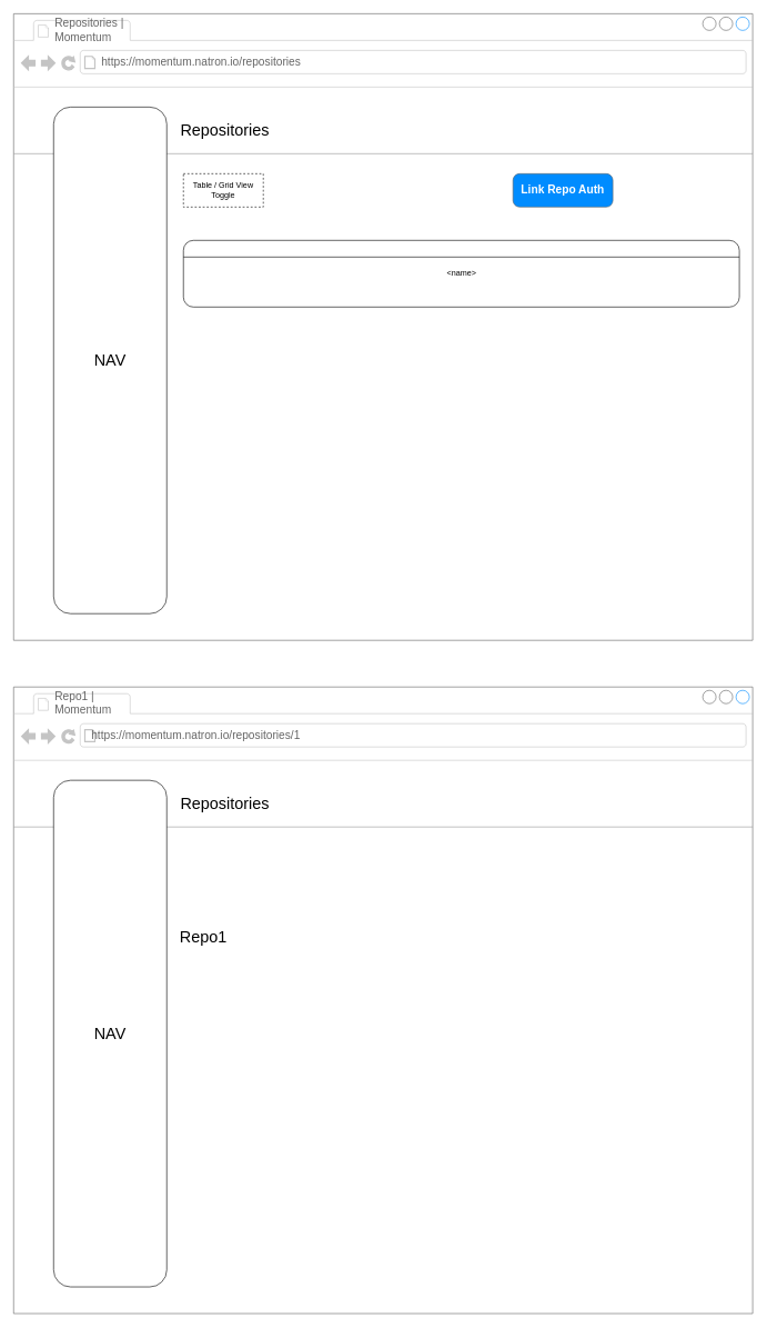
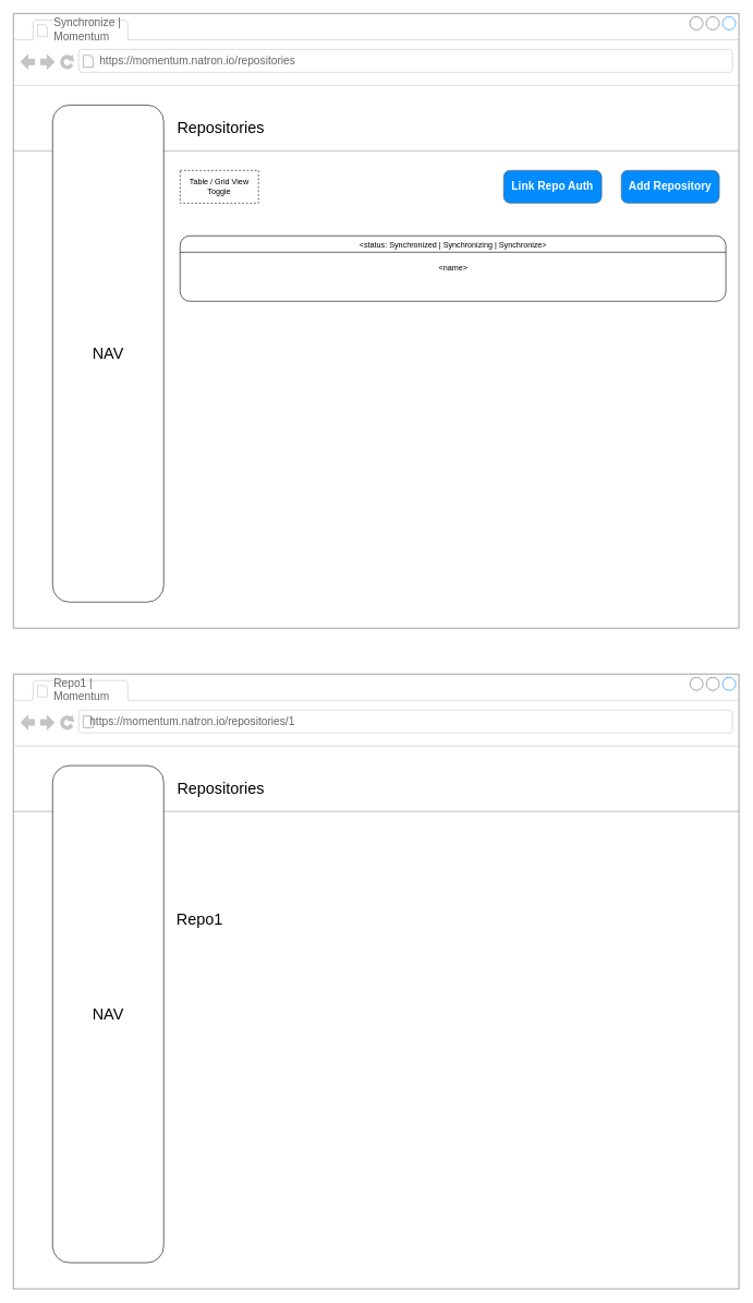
- <mxCell id="3" value="Repositories | Momentum" style="strokeWidth=1;shadow=0;dashed=0;align=center;html=1;shape=mxgraph.mockup.containers.anchor;fontSize=17;fontColor=#666666;align=left;whiteSpace=wrap;" vertex="1" parent="2"><mxGeometry x="60" y="12" width="110" height="26" as="geometry" /></mxCell>
+ <mxCell id="3" value="Synchronize | Momentum" style="strokeWidth=1;shadow=0;dashed=0;align=center;html=1;shape=mxgraph.mockup.containers.anchor;fontSize=17;fontColor=#666666;align=left;whiteSpace=wrap;" vertex="1" parent="2"><mxGeometry x="60" y="12" width="110" height="26" as="geometry" /></mxCell>
+ <mxCell id="8" value="Add Repository" style="strokeWidth=1;shadow=0;dashed=0;align=center;html=1;shape=mxgraph.mockup.buttons.button;strokeColor=#666666;fontColor=#ffffff;mainText=;buttonStyle=round;fontSize=17;fontStyle=1;fillColor=#008cff;whiteSpace=wrap;" vertex="1" parent="2"><mxGeometry x="930" y="240" width="150" height="50" as="geometry" /></mxCell>
+ <mxCell id="13" value="&amp;lt;status: Synchronized | Synchronizing | Synchronize&amp;gt;" style="text;html=1;strokeColor=none;fillColor=none;align=center;verticalAlign=middle;whiteSpace=wrap;rounded=0;" vertex="1" parent="2"><mxGeometry x="518.75" y="340" width="307.5" height="30" as="geometry" /></mxCell>
